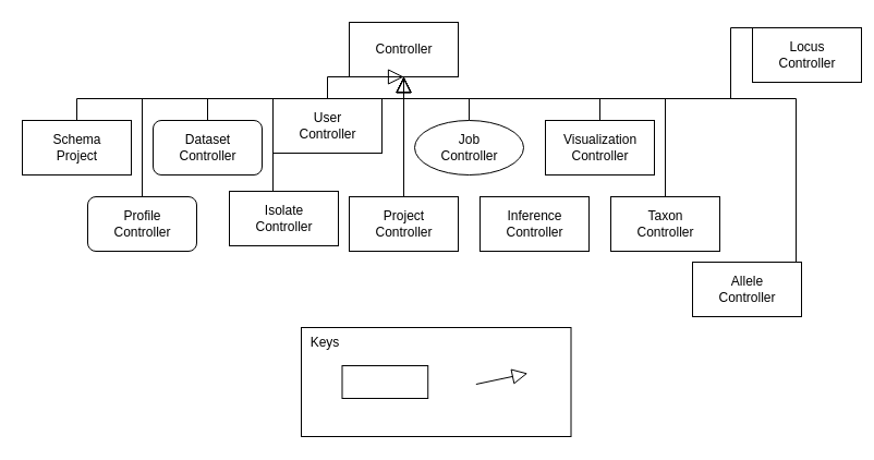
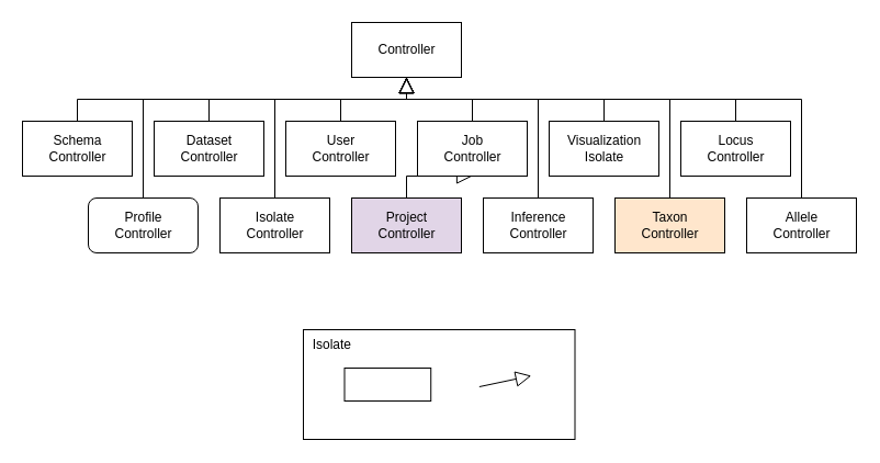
- <mxCell id="10" value="Locus&lt;br&gt;Controller" style="html=1;" parent="1" vertex="1"><mxGeometry x="690" y="25" width="100" height="50" as="geometry" /></mxCell>
+ <mxCell id="10" value="Locus&lt;br&gt;Controller" style="html=1;" parent="1" vertex="1"><mxGeometry x="620" y="110" width="100" height="50" as="geometry" /></mxCell>
- <mxCell id="25" style="edgeStyle=orthogonalEdgeStyle;rounded=0;orthogonalLoop=1;jettySize=auto;html=1;exitX=0.5;exitY=0;exitDx=0;exitDy=0;entryX=0.5;entryY=1;entryDx=0;entryDy=0;endArrow=open;endFill=0;endSize=12;" parent="1" source="26" target="2" edge="1"><mxGeometry relative="1" as="geometry" /></mxCell>
+ <mxCell id="25" style="edgeStyle=orthogonalEdgeStyle;rounded=0;orthogonalLoop=1;jettySize=auto;html=1;exitX=0.5;exitY=0;exitDx=0;exitDy=0;entryX=0.5;entryY=1;entryDx=0;entryDy=0;endArrow=block;endFill=0;endSize=12;" parent="1" source="26" target="2" edge="1"><mxGeometry relative="1" as="geometry" /></mxCell>
- <mxCell id="4" value="User&lt;br&gt;Controller" style="html=1;" parent="1" vertex="1"><mxGeometry x="250" y="90" width="100" height="50" as="geometry" /></mxCell>
+ <mxCell id="4" value="User&lt;br&gt;Controller" style="html=1;" parent="1" vertex="1"><mxGeometry x="260" y="110" width="100" height="50" as="geometry" /></mxCell>
- <mxCell id="5" style="edgeStyle=orthogonalEdgeStyle;rounded=0;orthogonalLoop=1;jettySize=auto;html=1;exitX=0.5;exitY=0;exitDx=0;exitDy=0;entryX=0.5;entryY=1;entryDx=0;entryDy=0;endArrow=block;endFill=0;endSize=12;" parent="1" source="6" target="2" edge="1"><mxGeometry relative="1" as="geometry" /></mxCell>
+ <mxCell id="5" style="edgeStyle=orthogonalEdgeStyle;rounded=0;orthogonalLoop=1;jettySize=auto;html=1;exitX=0.5;exitY=0;exitDx=0;exitDy=0;endArrow=block;endFill=0;endSize=12;" parent="1" source="6" target="26" edge="1"><mxGeometry relative="1" as="geometry" /></mxCell>
- <mxCell id="16" value="Schema&lt;br&gt;Project" style="html=1;" parent="1" vertex="1"><mxGeometry x="20" y="110" width="100" height="50" as="geometry" /></mxCell>
+ <mxCell id="16" value="Schema&lt;br&gt;Controller" style="html=1;" parent="1" vertex="1"><mxGeometry x="20" y="110" width="100" height="50" as="geometry" /></mxCell>
- <mxCell id="14" value="Dataset&lt;br&gt;Controller" style="html=1;rounded=1;" parent="1" vertex="1"><mxGeometry x="140" y="110" width="100" height="50" as="geometry" /></mxCell>
+ <mxCell id="14" value="Dataset&lt;br&gt;Controller" style="html=1;" parent="1" vertex="1"><mxGeometry x="140" y="110" width="100" height="50" as="geometry" /></mxCell>
- <mxCell id="26" value="Job&lt;br&gt;Controller" style="ellipse;html=1;" parent="1" vertex="1"><mxGeometry x="380" y="110" width="100" height="50" as="geometry" /></mxCell>
+ <mxCell id="26" value="Job&lt;br&gt;Controller" style="html=1;" parent="1" vertex="1"><mxGeometry x="380" y="110" width="100" height="50" as="geometry" /></mxCell>
- <mxCell id="24" value="Visualization&lt;br&gt;Controller" style="html=1;" parent="1" vertex="1"><mxGeometry x="500" y="110" width="100" height="50" as="geometry" /></mxCell>
+ <mxCell id="24" value="Visualization&lt;br&gt;Isolate" style="html=1;" parent="1" vertex="1"><mxGeometry x="500" y="110" width="100" height="50" as="geometry" /></mxCell>
+ <mxCell id="21" style="edgeStyle=orthogonalEdgeStyle;rounded=0;orthogonalLoop=1;jettySize=auto;html=1;exitX=0.5;exitY=0;exitDx=0;exitDy=0;entryX=0.5;entryY=1;entryDx=0;entryDy=0;endArrow=block;endFill=0;endSize=12;" parent="1" source="22" target="2" edge="1"><mxGeometry relative="1" as="geometry"><Array as="points"><mxPoint x="490" y="90" /><mxPoint x="370" y="90" /></Array></mxGeometry></mxCell>
- <mxCell id="20" value="Isolate&lt;br&gt;Controller" style="html=1;" parent="1" vertex="1"><mxGeometry x="210" y="175" width="100" height="50" as="geometry" /></mxCell>
+ <mxCell id="20" value="Isolate&lt;br&gt;Controller" style="html=1;" parent="1" vertex="1"><mxGeometry x="200" y="180" width="100" height="50" as="geometry" /></mxCell>
- <mxCell id="6" value="Project&lt;br&gt;Controller" style="html=1;" parent="1" vertex="1"><mxGeometry x="320" y="180" width="100" height="50" as="geometry" /></mxCell>
+ <mxCell id="6" value="Project&lt;br&gt;Controller" style="html=1;fillColor=#e1d5e7;" parent="1" vertex="1"><mxGeometry x="320" y="180" width="100" height="50" as="geometry" /></mxCell>
- <mxCell id="8" value="Taxon&lt;br&gt;Controller" style="html=1;" parent="1" vertex="1"><mxGeometry x="560" y="180" width="100" height="50" as="geometry" /></mxCell>
+ <mxCell id="8" value="Taxon&lt;br&gt;Controller" style="html=1;fillColor=#ffe6cc;" parent="1" vertex="1"><mxGeometry x="560" y="180" width="100" height="50" as="geometry" /></mxCell>
- <mxCell id="18" value="Allele&lt;br&gt;Controller" style="html=1;" parent="1" vertex="1"><mxGeometry x="635" y="240" width="100" height="50" as="geometry" /></mxCell>
+ <mxCell id="18" value="Allele&lt;br&gt;Controller" style="html=1;" parent="1" vertex="1"><mxGeometry x="680" y="180" width="100" height="50" as="geometry" /></mxCell>
- <mxCell id="28" value="&amp;nbsp; Keys" style="rounded=0;whiteSpace=wrap;html=1;align=left;verticalAlign=top;" vertex="1" parent="27"><mxGeometry width="247.5" height="100" as="geometry" /></mxCell>
+ <mxCell id="28" value="&amp;nbsp; Isolate" style="rounded=0;whiteSpace=wrap;html=1;align=left;verticalAlign=top;" vertex="1" parent="27"><mxGeometry width="247.5" height="100" as="geometry" /></mxCell>
